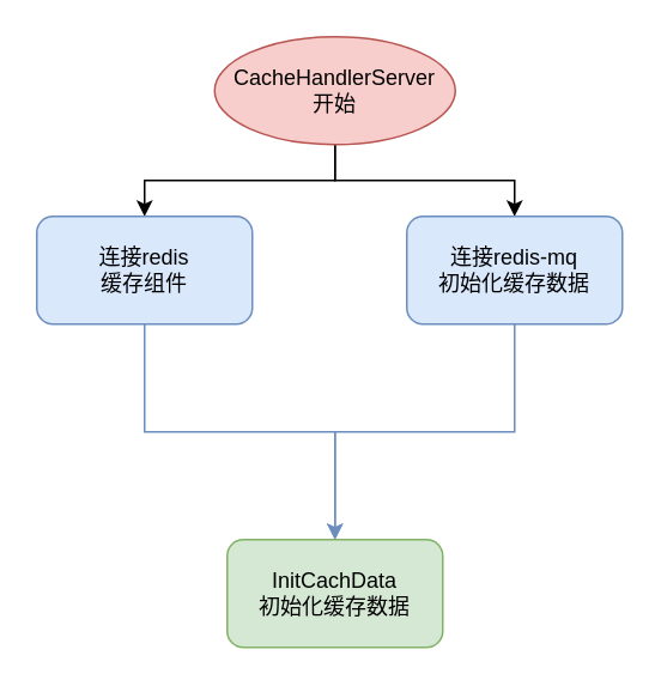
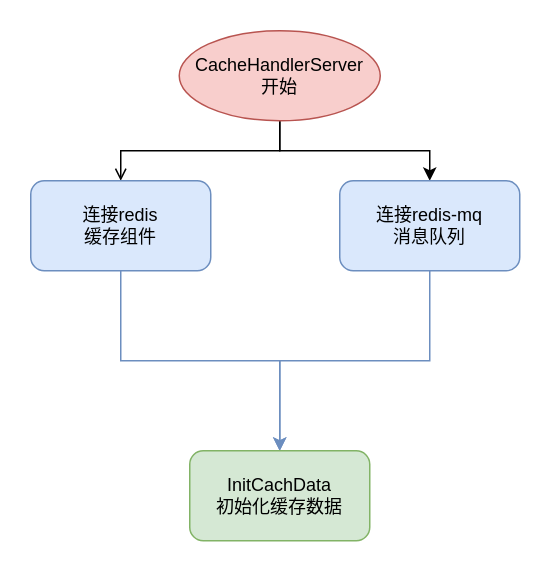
- <mxCell id="2" style="edgeStyle=orthogonalEdgeStyle;rounded=0;orthogonalLoop=1;jettySize=auto;html=1;exitX=0.5;exitY=1;exitDx=0;exitDy=0;entryX=0.5;entryY=0;entryDx=0;entryDy=0;" edge="1" parent="1" source="4" target="6"><mxGeometry relative="1" as="geometry" /></mxCell>
+ <mxCell id="2" style="edgeStyle=orthogonalEdgeStyle;rounded=0;orthogonalLoop=1;jettySize=auto;html=1;exitX=0.5;exitY=1;exitDx=0;exitDy=0;entryX=0.5;entryY=0;entryDx=0;entryDy=0;endArrow=open;" edge="1" parent="1" source="4" target="6"><mxGeometry relative="1" as="geometry" /></mxCell>
- <mxCell id="8" value="连接redis-mq&lt;br&gt;初始化缓存数据" style="rounded=1;whiteSpace=wrap;html=1;fillColor=#dae8fc;strokeColor=#6c8ebf;" vertex="1" parent="1"><mxGeometry x="226" y="120" width="120" height="60" as="geometry" /></mxCell>
+ <mxCell id="8" value="连接redis-mq&lt;br&gt;消息队列" style="rounded=1;whiteSpace=wrap;html=1;fillColor=#dae8fc;strokeColor=#6c8ebf;" vertex="1" parent="1"><mxGeometry x="226" y="120" width="120" height="60" as="geometry" /></mxCell>
